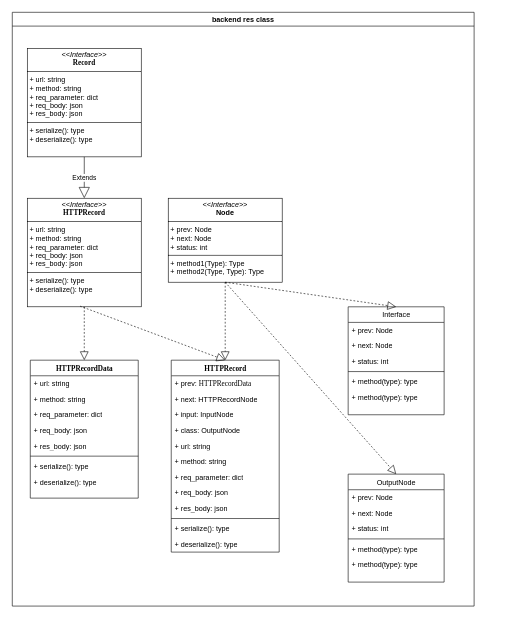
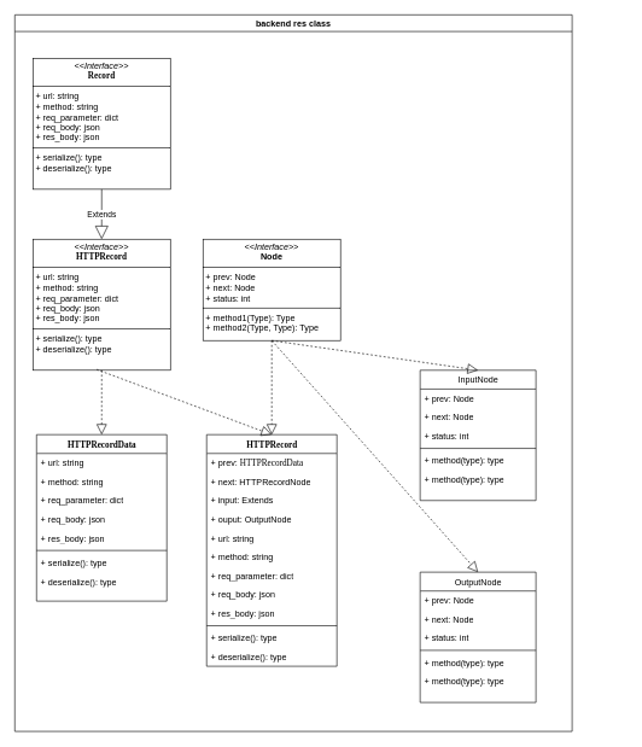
- <mxCell id="33" value="&lt;span style=&quot;font-family: Helvetica; font-weight: 400; text-align: left; text-wrap: wrap;&quot;&gt;Interface&lt;/span&gt;" style="swimlane;html=1;fontStyle=1;align=center;verticalAlign=top;childLayout=stackLayout;horizontal=1;startSize=26;horizontalStack=0;resizeParent=1;resizeLast=0;collapsible=1;marginBottom=0;swimlaneFillColor=#ffffff;rounded=0;shadow=0;comic=0;labelBackgroundColor=none;strokeWidth=1;fillColor=none;fontFamily=Verdana;fontSize=12" parent="3" vertex="1"><mxGeometry x="560" y="491" width="160" height="180" as="geometry"><mxRectangle x="610" y="541" width="100" height="30" as="alternateBounds" /></mxGeometry></mxCell>
+ <mxCell id="33" value="&lt;span style=&quot;font-family: Helvetica; font-weight: 400; text-align: left; text-wrap: wrap;&quot;&gt;InputNode&lt;/span&gt;" style="swimlane;html=1;fontStyle=1;align=center;verticalAlign=top;childLayout=stackLayout;horizontal=1;startSize=26;horizontalStack=0;resizeParent=1;resizeLast=0;collapsible=1;marginBottom=0;swimlaneFillColor=#ffffff;rounded=0;shadow=0;comic=0;labelBackgroundColor=none;strokeWidth=1;fillColor=none;fontFamily=Verdana;fontSize=12" parent="3" vertex="1"><mxGeometry x="560" y="491" width="160" height="180" as="geometry"><mxRectangle x="610" y="541" width="100" height="30" as="alternateBounds" /></mxGeometry></mxCell>
- <mxCell id="21" value="+ input: InputNode" style="text;html=1;strokeColor=none;fillColor=none;align=left;verticalAlign=top;spacingLeft=4;spacingRight=4;whiteSpace=wrap;overflow=hidden;rotatable=0;points=[[0,0.5],[1,0.5]];portConstraint=eastwest;" parent="18" vertex="1"><mxGeometry y="78" width="180" height="26" as="geometry" /></mxCell>
+ <mxCell id="21" value="+ input: Extends" style="text;html=1;strokeColor=none;fillColor=none;align=left;verticalAlign=top;spacingLeft=4;spacingRight=4;whiteSpace=wrap;overflow=hidden;rotatable=0;points=[[0,0.5],[1,0.5]];portConstraint=eastwest;" parent="18" vertex="1"><mxGeometry y="78" width="180" height="26" as="geometry" /></mxCell>
- <mxCell id="22" value="+ class: OutputNode" style="text;html=1;strokeColor=none;fillColor=none;align=left;verticalAlign=top;spacingLeft=4;spacingRight=4;whiteSpace=wrap;overflow=hidden;rotatable=0;points=[[0,0.5],[1,0.5]];portConstraint=eastwest;" parent="18" vertex="1"><mxGeometry y="104" width="180" height="26" as="geometry" /></mxCell>
+ <mxCell id="22" value="+ ouput: OutputNode" style="text;html=1;strokeColor=none;fillColor=none;align=left;verticalAlign=top;spacingLeft=4;spacingRight=4;whiteSpace=wrap;overflow=hidden;rotatable=0;points=[[0,0.5],[1,0.5]];portConstraint=eastwest;" parent="18" vertex="1"><mxGeometry y="104" width="180" height="26" as="geometry" /></mxCell>
